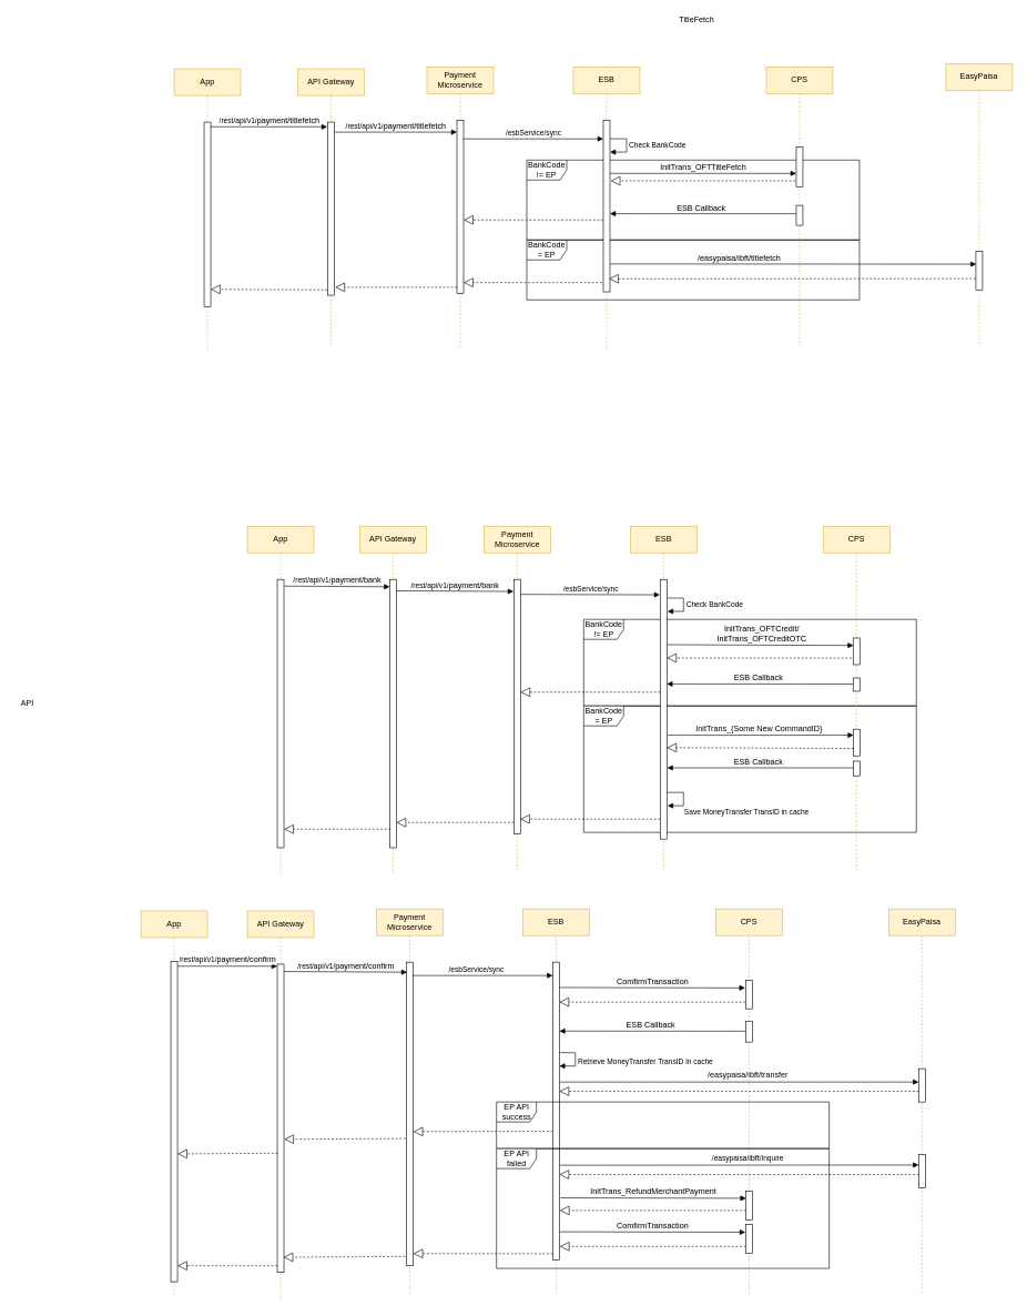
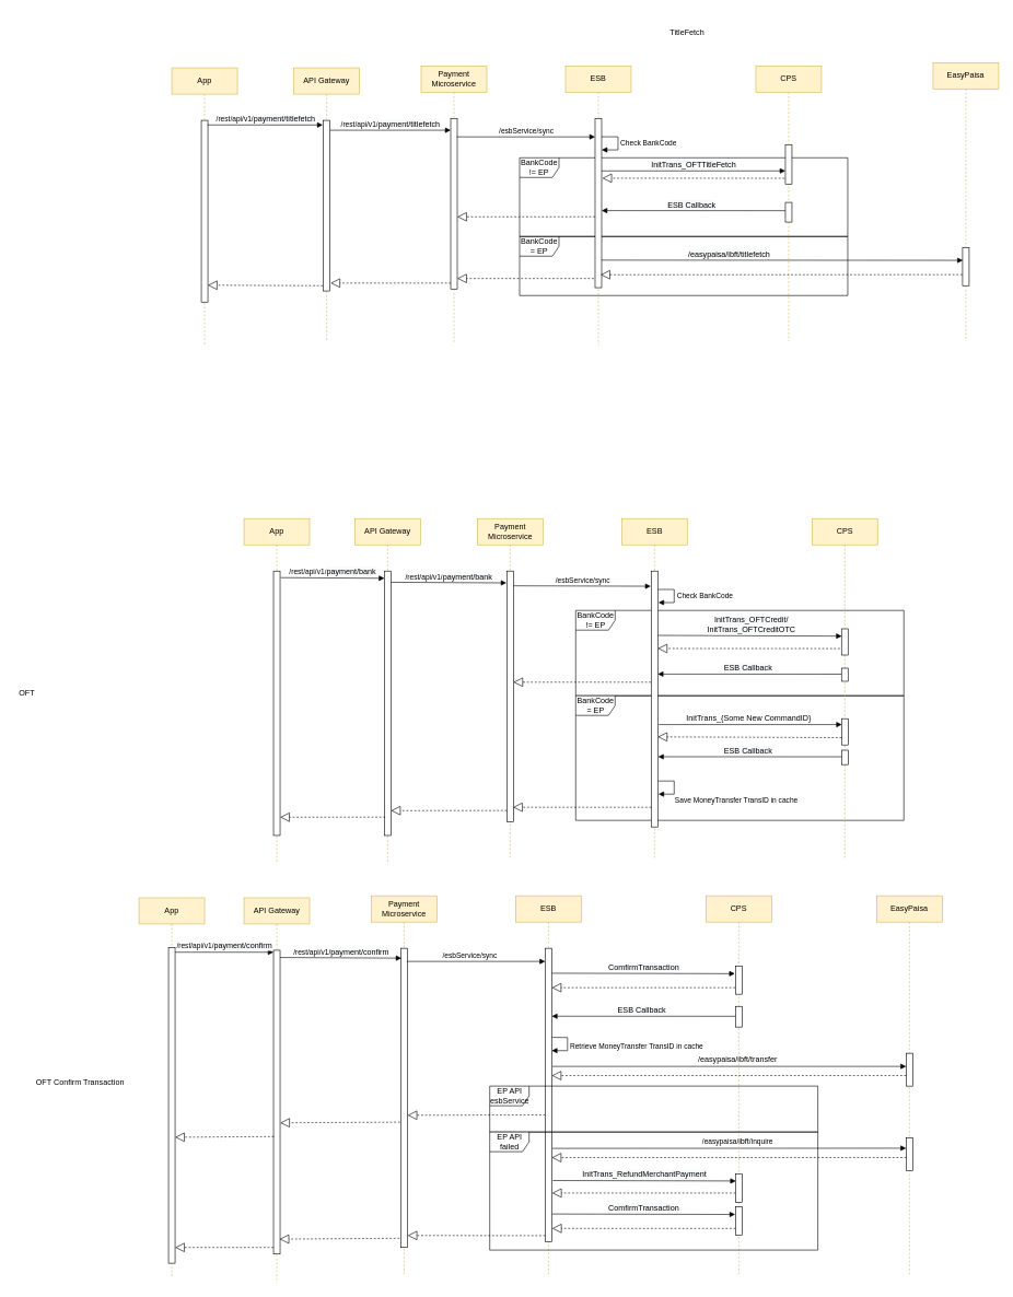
- <mxCell id="52" value="TitleFetch" style="text;html=1;align=center;verticalAlign=middle;resizable=0;points=[];autosize=1;" parent="1" vertex="1"><mxGeometry x="1011" y="20" width="70" height="20" as="geometry" /></mxCell>
+ <mxCell id="52" value="TitleFetch" style="text;html=1;align=center;verticalAlign=middle;resizable=0;points=[];autosize=1;" parent="1" vertex="1"><mxGeometry x="1011" y="40" width="70" height="20" as="geometry" /></mxCell>
- <mxCell id="38" value="API" style="text;html=1;align=center;verticalAlign=middle;resizable=0;points=[];autosize=1;" parent="1" vertex="1"><mxGeometry x="20" y="1047" width="40" height="20" as="geometry" /></mxCell>
+ <mxCell id="38" value="OFT" style="text;html=1;align=center;verticalAlign=middle;resizable=0;points=[];autosize=1;" parent="1" vertex="1"><mxGeometry x="20" y="1047" width="40" height="20" as="geometry" /></mxCell>
+ <mxCell id="67" value="OFT Confirm Transaction" style="text;html=1;align=center;verticalAlign=middle;resizable=0;points=[];autosize=1;" parent="1" vertex="1"><mxGeometry x="46" y="1639" width="150" height="20" as="geometry" /></mxCell>
- <mxCell id="68" value="EP API success" style="shape=umlFrame;whiteSpace=wrap;html=1;" parent="1" vertex="1"><mxGeometry x="745.5" y="1655" width="500" height="70" as="geometry" /></mxCell>
+ <mxCell id="68" value="EP API esbService" style="shape=umlFrame;whiteSpace=wrap;html=1;" parent="1" vertex="1"><mxGeometry x="745.5" y="1655" width="500" height="70" as="geometry" /></mxCell>
